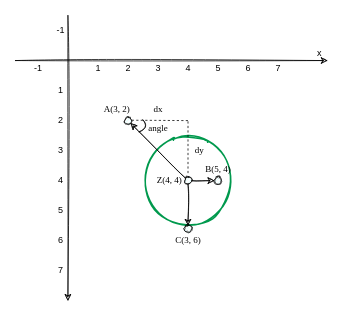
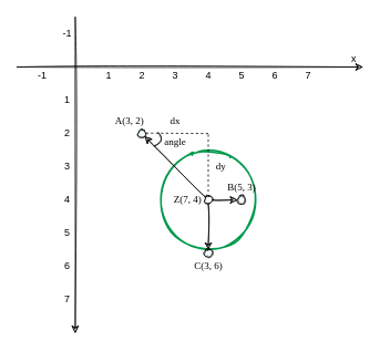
- <mxCell id="31" value="B(5, 4)" style="text;html=1;align=center;verticalAlign=middle;resizable=0;points=[];autosize=1;strokeColor=none;fillColor=none;rounded=0;sketch=1;fontFamily=Comic Sans MS;" parent="1" vertex="1"><mxGeometry x="265" y="215" width="50" height="20" as="geometry" /></mxCell>
+ <mxCell id="31" value="B(5, 3)" style="text;html=1;align=center;verticalAlign=middle;resizable=0;points=[];autosize=1;strokeColor=none;fillColor=none;rounded=0;sketch=1;fontFamily=Comic Sans MS;" parent="1" vertex="1"><mxGeometry x="265" y="215" width="50" height="20" as="geometry" /></mxCell>
- <mxCell id="29" value="Z(4, 4)" style="text;html=1;align=center;verticalAlign=middle;resizable=0;points=[];autosize=1;strokeColor=none;fillColor=none;rounded=0;sketch=1;fontFamily=Comic Sans MS;" parent="1" vertex="1"><mxGeometry x="200" y="230" width="50" height="20" as="geometry" /></mxCell>
+ <mxCell id="29" value="Z(7, 4)" style="text;html=1;align=center;verticalAlign=middle;resizable=0;points=[];autosize=1;strokeColor=none;fillColor=none;rounded=0;sketch=1;fontFamily=Comic Sans MS;" parent="1" vertex="1"><mxGeometry x="200" y="230" width="50" height="20" as="geometry" /></mxCell>
